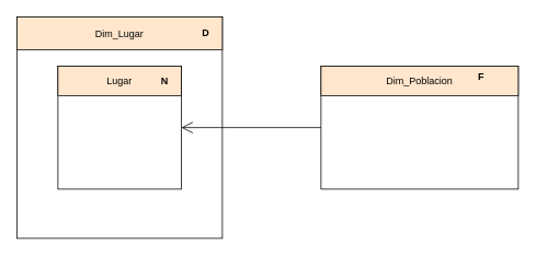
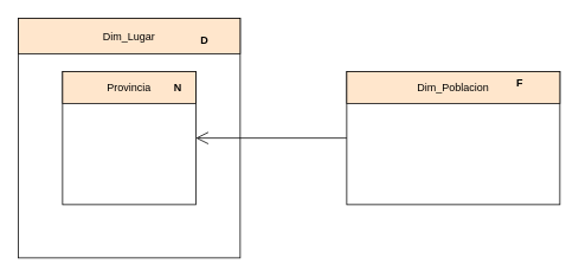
- <mxCell id="7" value="D" style="text;html=1;strokeColor=none;fillColor=none;align=center;verticalAlign=middle;whiteSpace=wrap;rounded=0;fontStyle=1" parent="1" vertex="1"><mxGeometry x="230" y="30" width="40" height="20" as="geometry" /></mxCell>
+ <mxCell id="7" value="D" style="text;html=1;strokeColor=none;fillColor=none;align=center;verticalAlign=middle;whiteSpace=wrap;rounded=0;fontStyle=1" parent="1" vertex="1"><mxGeometry x="210" y="35" width="40" height="20" as="geometry" /></mxCell>
- <mxCell id="9" value="Lugar" style="text;align=center;fontStyle=0;verticalAlign=middle;spacingLeft=3;spacingRight=3;rotatable=0;points=[[0,0.5],[1,0.5]];portConstraint=eastwest;fillColor=#ffe6cc;strokeColor=#000000;" parent="1" vertex="1"><mxGeometry x="70" y="80" width="150" height="36" as="geometry" /></mxCell>
+ <mxCell id="9" value="Provincia" style="text;align=center;fontStyle=0;verticalAlign=middle;spacingLeft=3;spacingRight=3;rotatable=0;points=[[0,0.5],[1,0.5]];portConstraint=eastwest;fillColor=#ffe6cc;strokeColor=#000000;" parent="1" vertex="1"><mxGeometry x="70" y="80" width="150" height="36" as="geometry" /></mxCell>
